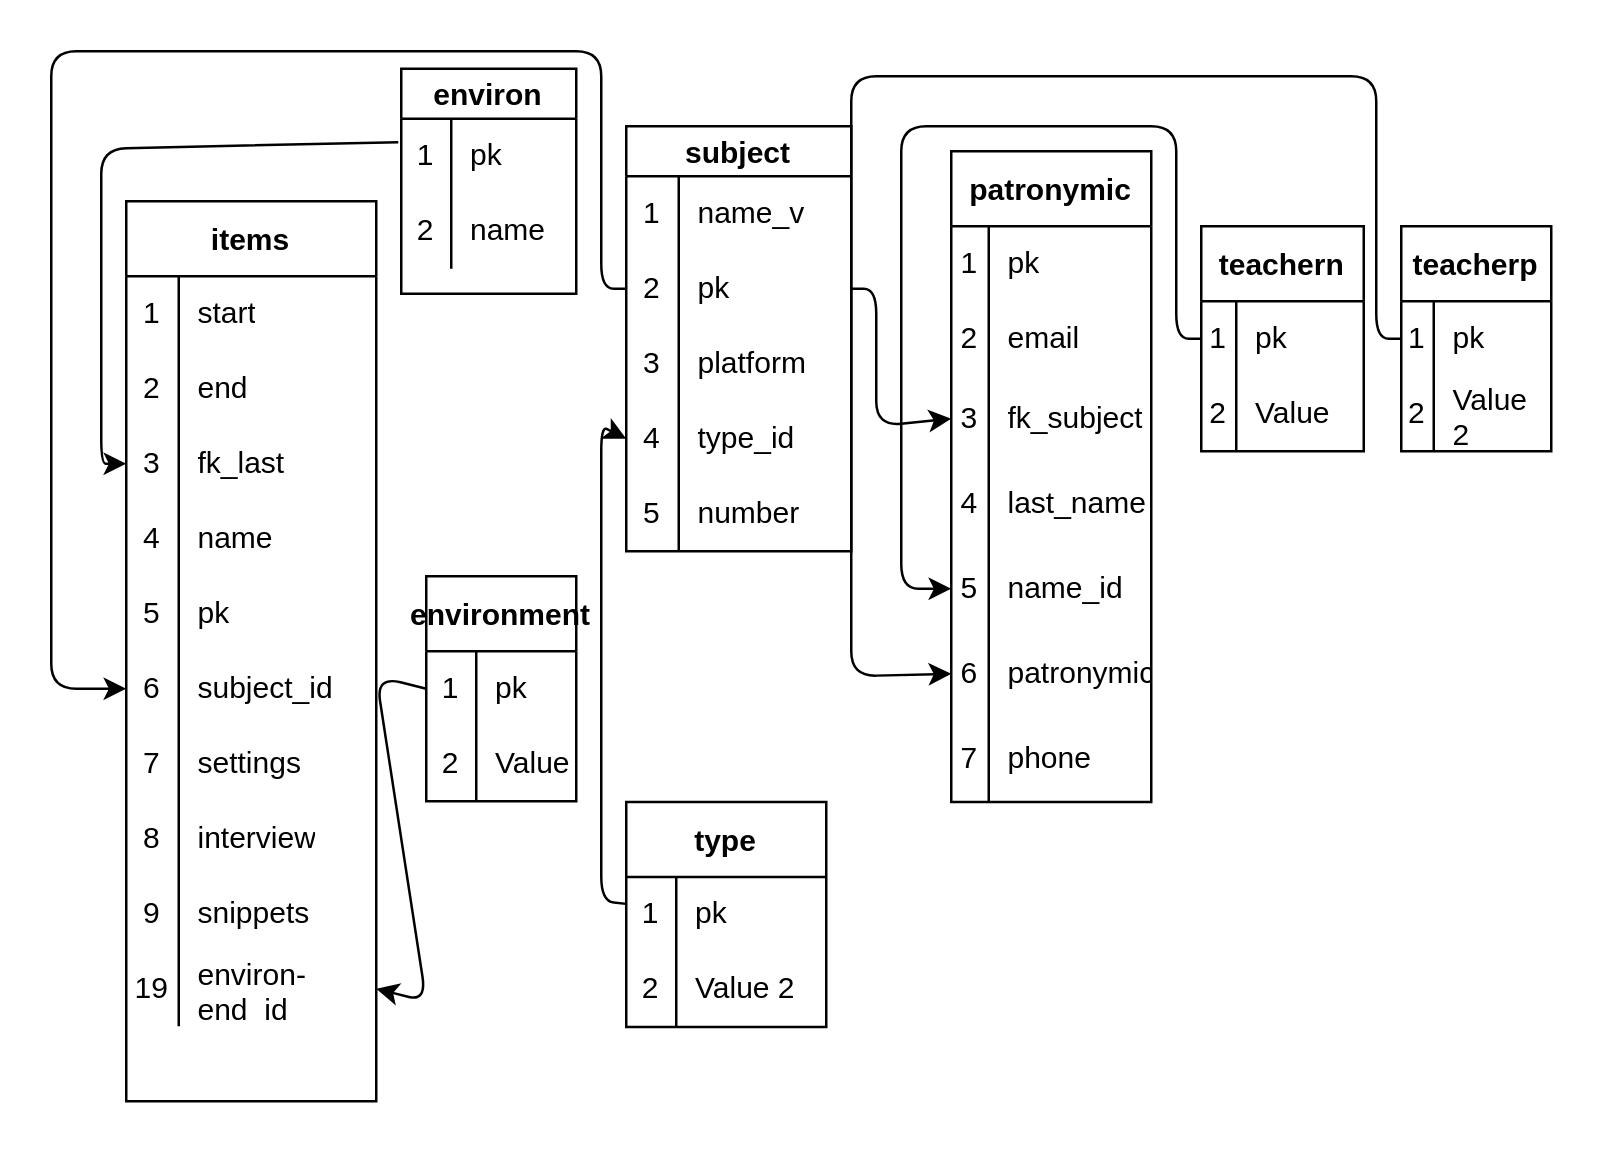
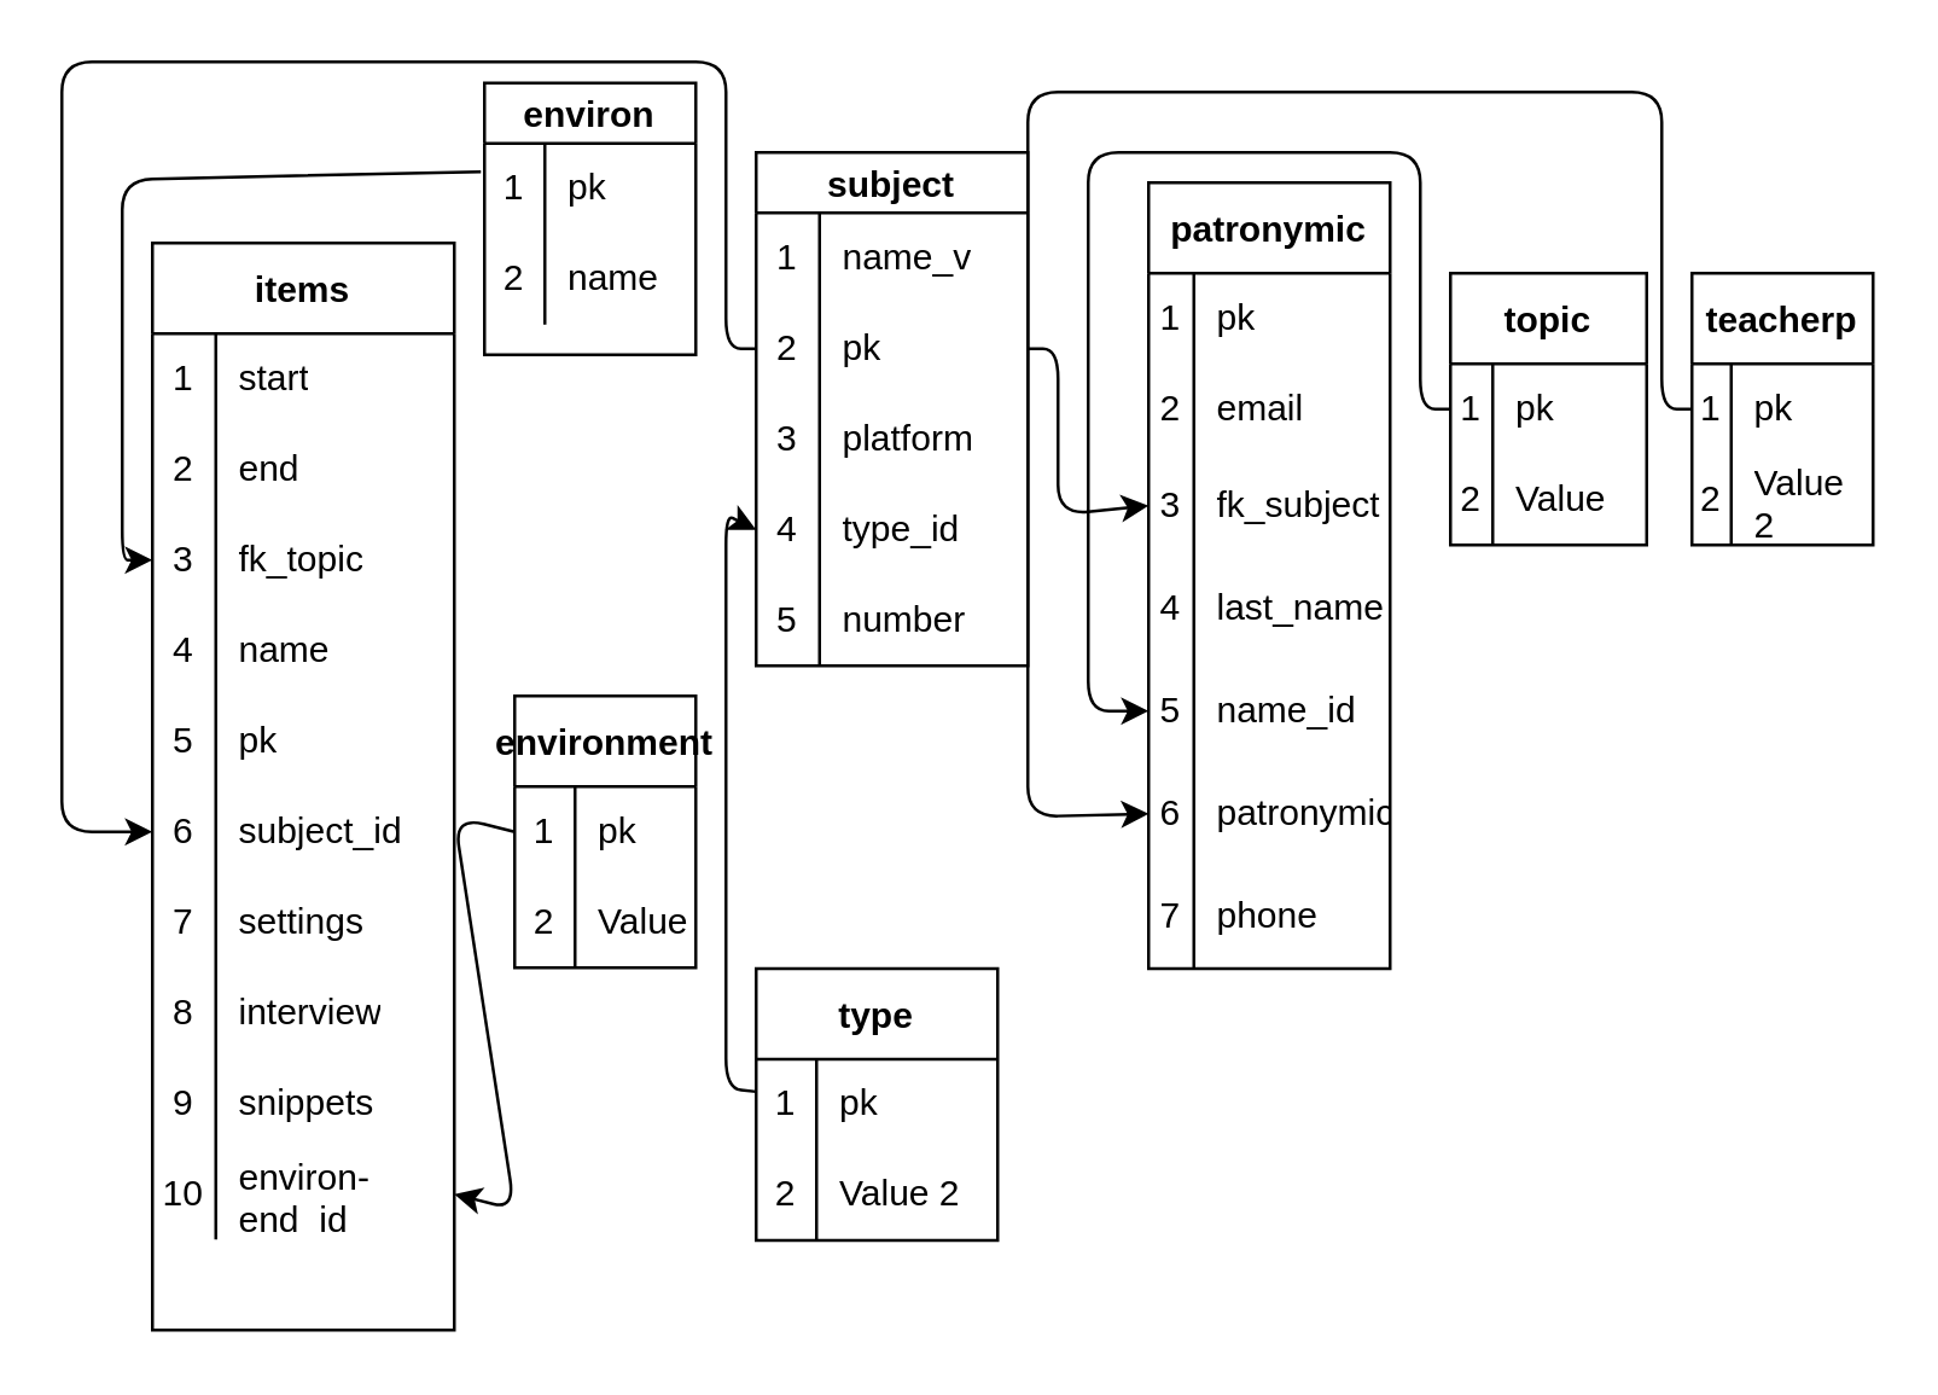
- <mxCell id="81" value="teachern" style="shape=table;startSize=30;container=1;collapsible=0;childLayout=tableLayout;fixedRows=1;rowLines=0;fontStyle=1;" parent="1" vertex="1"><mxGeometry x="480" y="90" width="65" height="90" as="geometry" /></mxCell>
+ <mxCell id="81" value="topic" style="shape=table;startSize=30;container=1;collapsible=0;childLayout=tableLayout;fixedRows=1;rowLines=0;fontStyle=1;" parent="1" vertex="1"><mxGeometry x="480" y="90" width="65" height="90" as="geometry" /></mxCell>
- <mxCell id="11" value="fk_last" style="shape=partialRectangle;html=1;whiteSpace=wrap;connectable=0;fillColor=none;top=0;left=0;bottom=0;right=0;align=left;spacingLeft=6;overflow=hidden;" parent="9" vertex="1"><mxGeometry x="21" width="79" height="30" as="geometry"><mxRectangle width="79" height="30" as="alternateBounds" /></mxGeometry></mxCell>
+ <mxCell id="11" value="fk_topic" style="shape=partialRectangle;html=1;whiteSpace=wrap;connectable=0;fillColor=none;top=0;left=0;bottom=0;right=0;align=left;spacingLeft=6;overflow=hidden;" parent="9" vertex="1"><mxGeometry x="21" width="79" height="30" as="geometry"><mxRectangle width="79" height="30" as="alternateBounds" /></mxGeometry></mxCell>
- <mxCell id="31" value="19" style="shape=partialRectangle;html=1;whiteSpace=wrap;connectable=0;fillColor=none;top=0;left=0;bottom=0;right=0;overflow=hidden;" parent="30" vertex="1"><mxGeometry width="21" height="30" as="geometry"><mxRectangle width="21" height="30" as="alternateBounds" /></mxGeometry></mxCell>
+ <mxCell id="31" value="10" style="shape=partialRectangle;html=1;whiteSpace=wrap;connectable=0;fillColor=none;top=0;left=0;bottom=0;right=0;overflow=hidden;" parent="30" vertex="1"><mxGeometry width="21" height="30" as="geometry"><mxRectangle width="21" height="30" as="alternateBounds" /></mxGeometry></mxCell>
